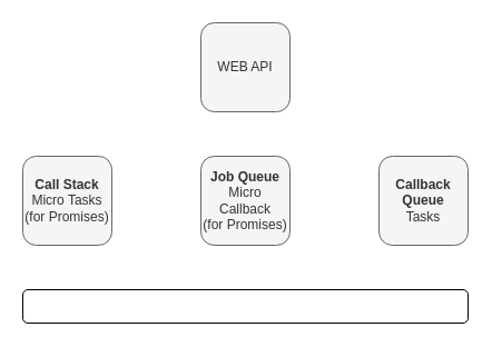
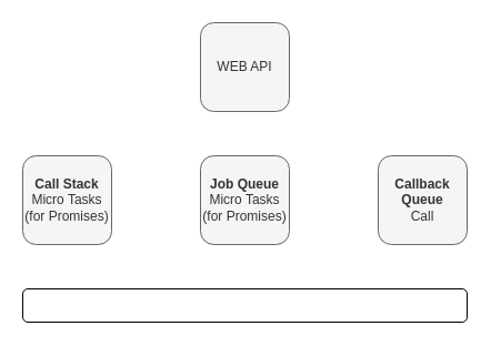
- <mxCell id="3" value="&lt;b&gt;Job Queue&lt;/b&gt;&lt;br&gt;Micro Callback&lt;br&gt;(for Promises)" style="rounded=1;whiteSpace=wrap;html=1;fillColor=#f5f5f5;strokeColor=#666666;fontColor=#333333;flipH=0;" vertex="1" parent="1"><mxGeometry x="180" y="140" width="80" height="80" as="geometry" /></mxCell>
+ <mxCell id="3" value="&lt;b&gt;Job Queue&lt;/b&gt;&lt;br&gt;Micro Tasks&lt;br&gt;(for Promises)" style="rounded=1;whiteSpace=wrap;html=1;fillColor=#f5f5f5;strokeColor=#666666;fontColor=#333333;flipH=0;" vertex="1" parent="1"><mxGeometry x="180" y="140" width="80" height="80" as="geometry" /></mxCell>
- <mxCell id="4" value="&lt;b style=&quot;border-color: var(--border-color);&quot;&gt;Callback Queue&lt;/b&gt;&lt;br style=&quot;border-color: var(--border-color);&quot;&gt;Tasks" style="rounded=1;whiteSpace=wrap;html=1;fillColor=#f5f5f5;strokeColor=#666666;fontColor=#333333;flipH=0;" vertex="1" parent="1"><mxGeometry x="340" y="140" width="80" height="80" as="geometry" /></mxCell>
+ <mxCell id="4" value="&lt;b style=&quot;border-color: var(--border-color);&quot;&gt;Callback Queue&lt;/b&gt;&lt;br style=&quot;border-color: var(--border-color);&quot;&gt;Call" style="rounded=1;whiteSpace=wrap;html=1;fillColor=#f5f5f5;strokeColor=#666666;fontColor=#333333;flipH=0;" vertex="1" parent="1"><mxGeometry x="340" y="140" width="80" height="80" as="geometry" /></mxCell>
